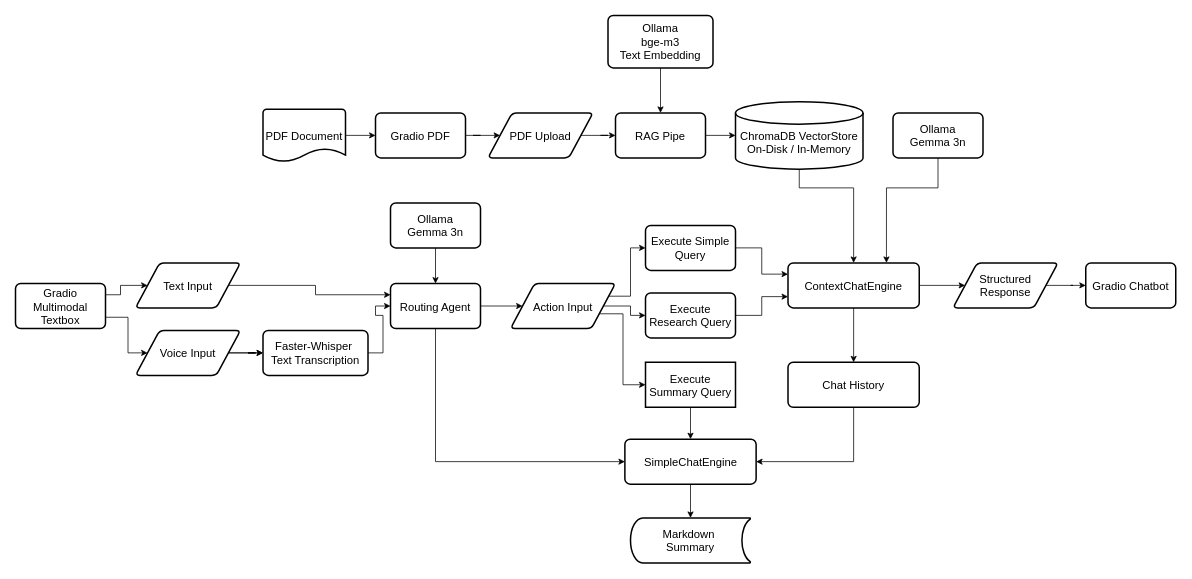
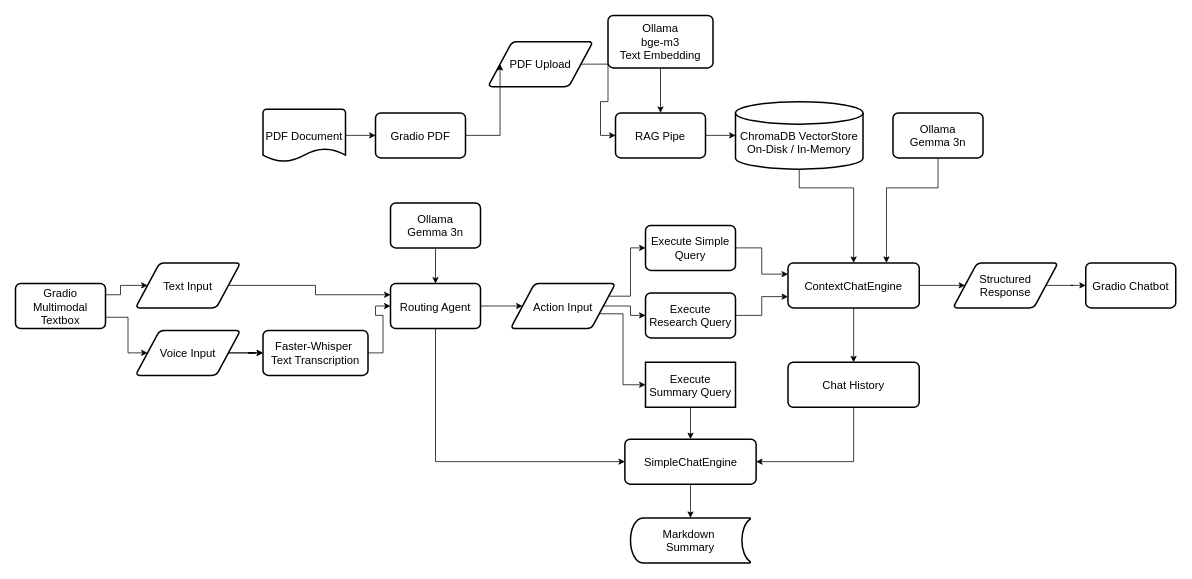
- <mxCell id="8" value="PDF Upload" style="shape=parallelogram;html=1;strokeWidth=2;perimeter=parallelogramPerimeter;whiteSpace=wrap;rounded=1;arcSize=12;size=0.23;fontSize=15;" vertex="1" parent="1"><mxGeometry x="650" y="150" width="140" height="60" as="geometry" /></mxCell>
+ <mxCell id="8" value="PDF Upload" style="shape=parallelogram;html=1;strokeWidth=2;perimeter=parallelogramPerimeter;whiteSpace=wrap;rounded=1;arcSize=12;size=0.23;fontSize=15;" vertex="1" parent="1"><mxGeometry x="650" y="55" width="140" height="60" as="geometry" /></mxCell>
